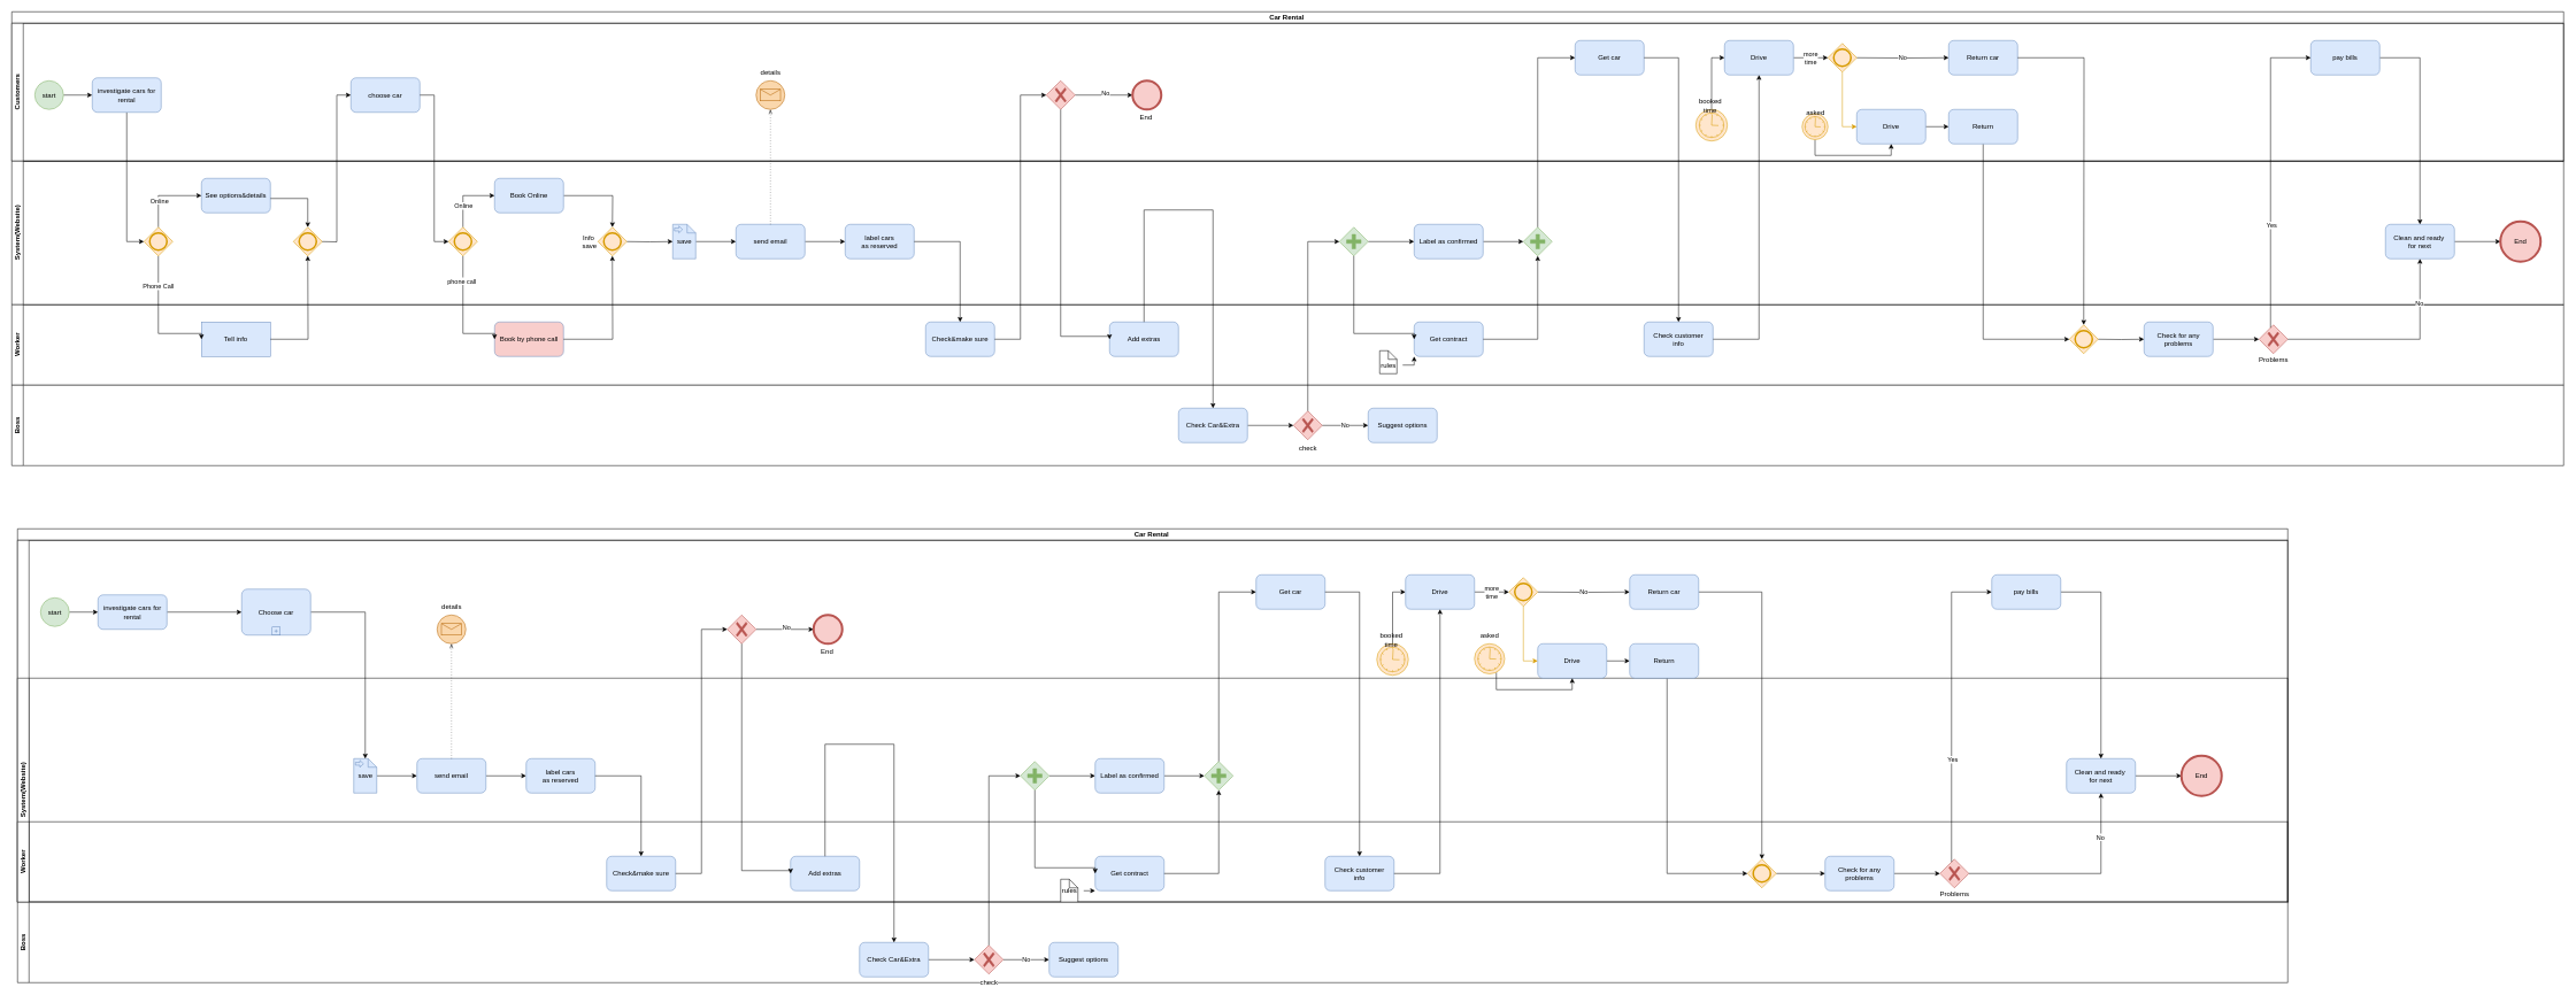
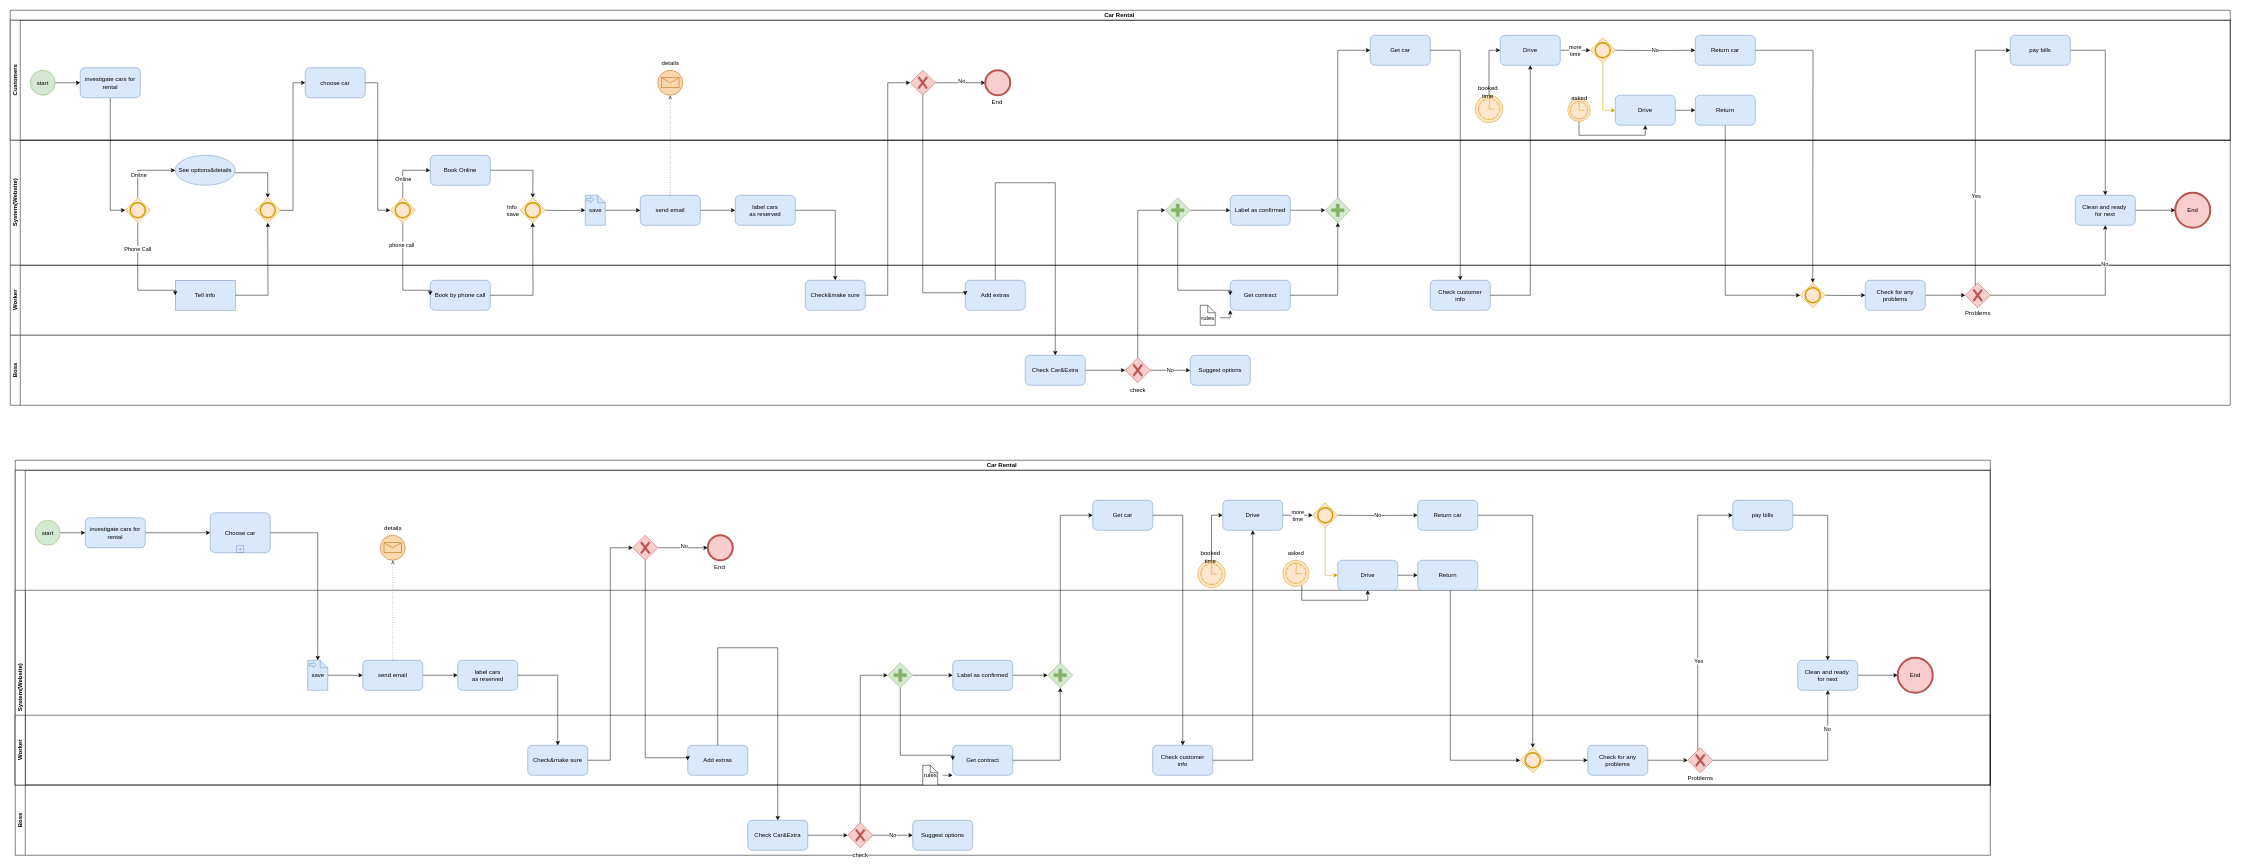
- <mxCell id="21" value="See options&amp;amp;details" style="rounded=1;whiteSpace=wrap;html=1;fillColor=#dae8fc;strokeColor=#6c8ebf;" parent="20" vertex="1"><mxGeometry x="330" y="30" width="120" height="60" as="geometry" /></mxCell>
+ <mxCell id="21" value="See options&amp;amp;details" style="ellipse;whiteSpace=wrap;html=1;fillColor=#dae8fc;strokeColor=#6c8ebf;" parent="20" vertex="1"><mxGeometry x="330" y="30" width="120" height="60" as="geometry" /></mxCell>
- <mxCell id="44" value="Book by phone call" style="rounded=1;whiteSpace=wrap;html=1;fillColor=#f8cecc;strokeColor=#6c8ebf;" parent="42" vertex="1"><mxGeometry x="840" y="30" width="120" height="60" as="geometry" /></mxCell>
+ <mxCell id="44" value="Book by phone call" style="rounded=1;whiteSpace=wrap;html=1;fillColor=#dae8fc;strokeColor=#6c8ebf;" parent="42" vertex="1"><mxGeometry x="840" y="30" width="120" height="60" as="geometry" /></mxCell>
